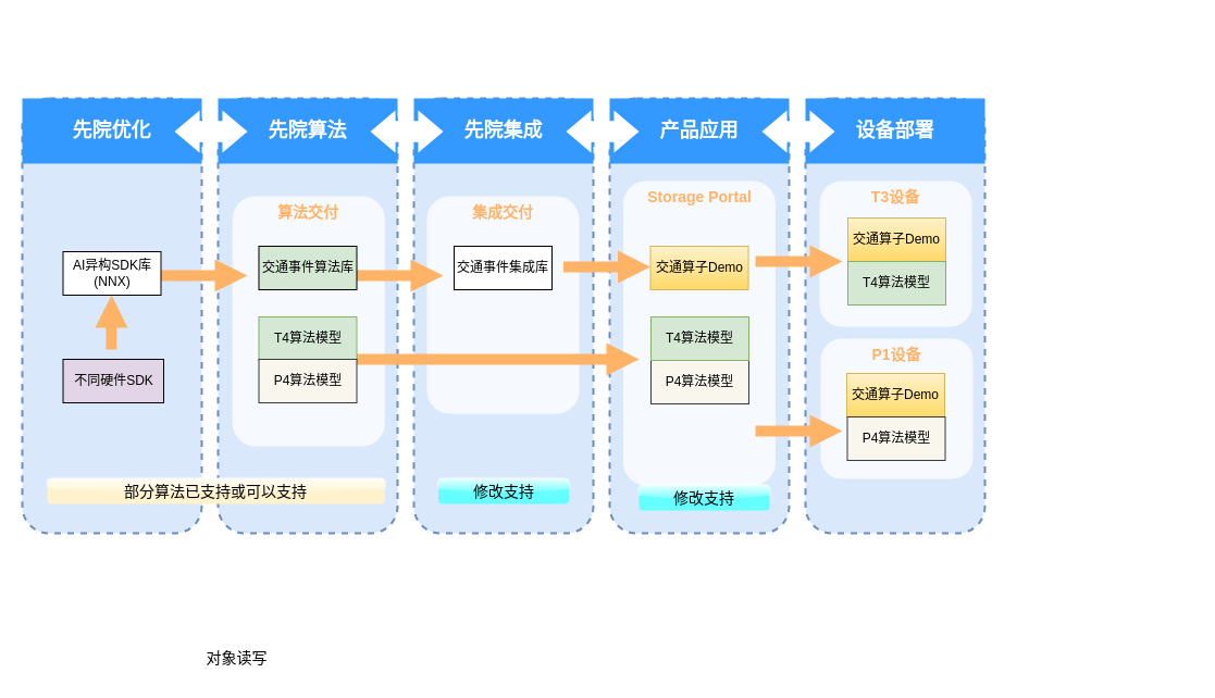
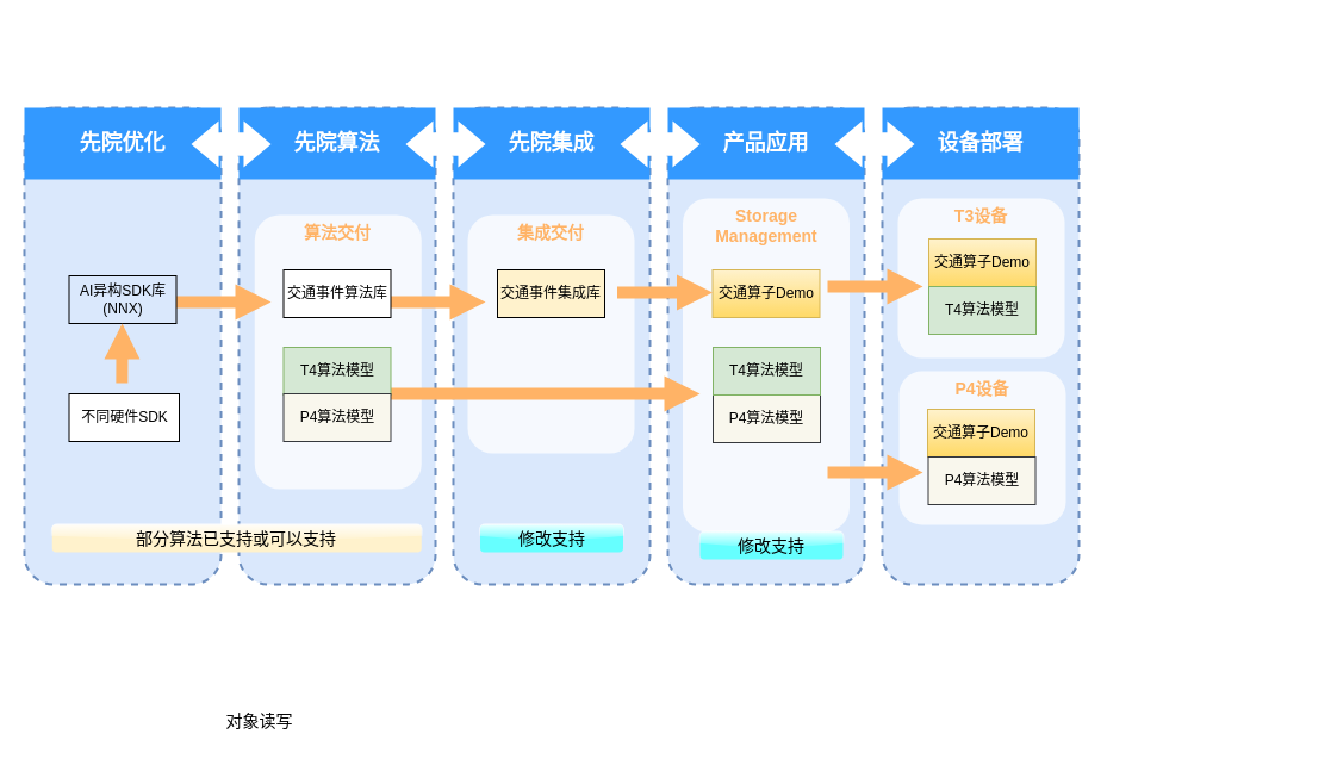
- <mxCell id="18" value="Storage Portal" style="rounded=1;whiteSpace=wrap;html=1;dashed=1;strokeColor=none;strokeWidth=2;fillColor=#FFFFFF;fontFamily=Helvetica;fontSize=14;fontColor=#FFB366;opacity=75;verticalAlign=top;fontStyle=1" parent="1" vertex="1"><mxGeometry x="572.5" y="166" width="140" height="280" as="geometry" /></mxCell>
+ <mxCell id="18" value="Storage Management" style="rounded=1;whiteSpace=wrap;html=1;dashed=1;strokeColor=none;strokeWidth=2;fillColor=#FFFFFF;fontFamily=Helvetica;fontSize=14;fontColor=#FFB366;opacity=75;verticalAlign=top;fontStyle=1" parent="1" vertex="1"><mxGeometry x="572.5" y="166" width="140" height="280" as="geometry" /></mxCell>
- <mxCell id="28" value="交通事件算法库" style="rounded=0;whiteSpace=wrap;html=1;fillColor=#d5e8d4;" vertex="1" parent="1"><mxGeometry x="237.5" y="226" width="90" height="40" as="geometry" /></mxCell>
+ <mxCell id="28" value="交通事件算法库" style="rounded=0;whiteSpace=wrap;html=1;" vertex="1" parent="1"><mxGeometry x="237.5" y="226" width="90" height="40" as="geometry" /></mxCell>
- <mxCell id="31" value="交通事件集成库" style="rounded=0;whiteSpace=wrap;html=1;" vertex="1" parent="1"><mxGeometry x="417" y="226" width="90" height="40" as="geometry" /></mxCell>
+ <mxCell id="31" value="交通事件集成库" style="rounded=0;whiteSpace=wrap;html=1;fillColor=#fff2cc;" vertex="1" parent="1"><mxGeometry x="417" y="226" width="90" height="40" as="geometry" /></mxCell>
- <mxCell id="27" value="AI异构SDK库&lt;br&gt;(NNX)" style="rounded=0;whiteSpace=wrap;html=1;" vertex="1" parent="1"><mxGeometry x="57.5" y="231" width="90" height="40" as="geometry" /></mxCell>
+ <mxCell id="27" value="AI异构SDK库&lt;br&gt;(NNX)" style="rounded=0;whiteSpace=wrap;html=1;fillColor=#dae8fc;" vertex="1" parent="1"><mxGeometry x="57.5" y="231" width="90" height="40" as="geometry" /></mxCell>
- <mxCell id="20" value="P1设备" style="rounded=1;whiteSpace=wrap;html=1;dashed=1;strokeColor=none;strokeWidth=2;fillColor=#FFFFFF;fontFamily=Helvetica;fontSize=14;fontColor=#FFB366;opacity=75;verticalAlign=top;fontStyle=1" parent="1" vertex="1"><mxGeometry x="754" y="311" width="140" height="129" as="geometry" /></mxCell>
+ <mxCell id="20" value="P4设备" style="rounded=1;whiteSpace=wrap;html=1;dashed=1;strokeColor=none;strokeWidth=2;fillColor=#FFFFFF;fontFamily=Helvetica;fontSize=14;fontColor=#FFB366;opacity=75;verticalAlign=top;fontStyle=1" parent="1" vertex="1"><mxGeometry x="754" y="311" width="140" height="129" as="geometry" /></mxCell>
- <mxCell id="43" value="不同硬件SDK" style="rounded=0;whiteSpace=wrap;html=1;fillColor=#e1d5e7;" vertex="1" parent="1"><mxGeometry x="57.5" y="330" width="92.5" height="40" as="geometry" /></mxCell>
+ <mxCell id="43" value="不同硬件SDK" style="rounded=0;whiteSpace=wrap;html=1;" vertex="1" parent="1"><mxGeometry x="57.5" y="330" width="92.5" height="40" as="geometry" /></mxCell>
